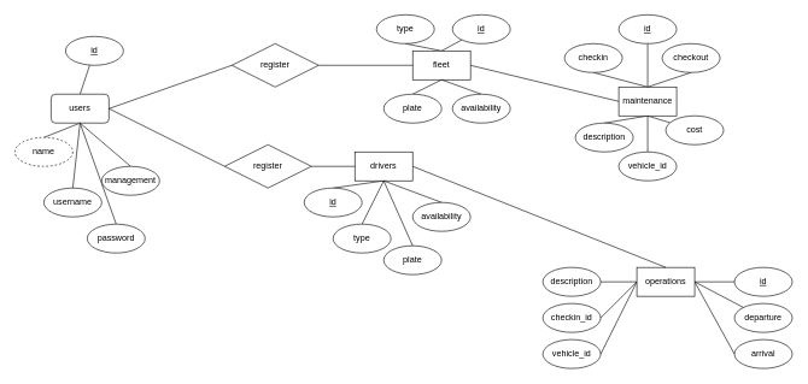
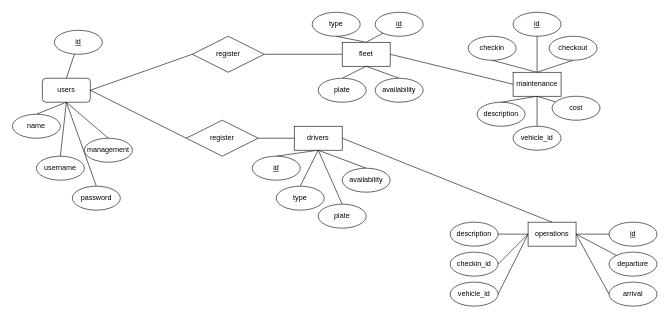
- <mxCell id="18" value="name" style="ellipse;whiteSpace=wrap;html=1;align=center;dashed=1;" vertex="1" parent="1"><mxGeometry x="20" y="190" width="80" height="40" as="geometry" /></mxCell>
+ <mxCell id="18" value="name" style="ellipse;whiteSpace=wrap;html=1;align=center;" vertex="1" parent="1"><mxGeometry x="20" y="190" width="80" height="40" as="geometry" /></mxCell>
